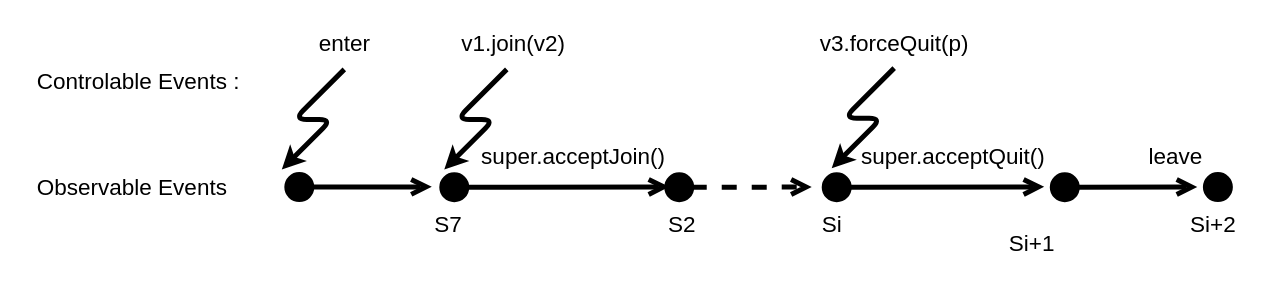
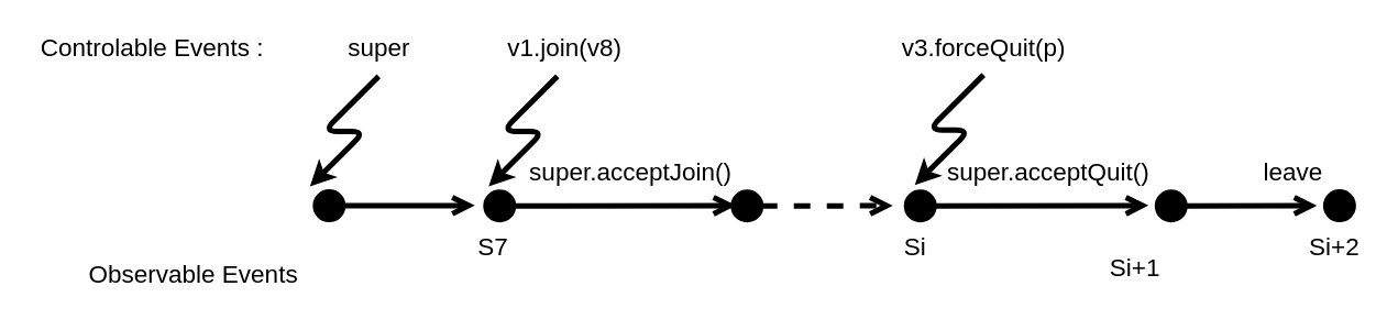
- <mxCell id="14" value="enter" style="text;html=1;align=center;verticalAlign=middle;resizable=0;points=[];autosize=1;fontSize=18;" vertex="1" parent="1"><mxGeometry x="245" y="20" width="60" height="30" as="geometry" /></mxCell>
+ <mxCell id="14" value="super" style="text;html=1;align=center;verticalAlign=middle;resizable=0;points=[];autosize=1;fontSize=18;" vertex="1" parent="1"><mxGeometry x="245" y="20" width="60" height="30" as="geometry" /></mxCell>
- <mxCell id="18" value="v1.join(v2)" style="text;html=1;align=center;verticalAlign=middle;resizable=0;points=[];autosize=1;fontSize=18;" vertex="1" parent="1"><mxGeometry x="360" y="20" width="100" height="30" as="geometry" /></mxCell>
+ <mxCell id="18" value="v1.join(v8)" style="text;html=1;align=center;verticalAlign=middle;resizable=0;points=[];autosize=1;fontSize=18;" vertex="1" parent="1"><mxGeometry x="360" y="20" width="100" height="30" as="geometry" /></mxCell>
- <mxCell id="2" value="Controlable Events :" style="text;html=1;align=center;verticalAlign=middle;resizable=0;points=[];autosize=1;fontSize=18;" vertex="1" parent="1"><mxGeometry x="20" y="50" width="180" height="30" as="geometry" /></mxCell>
+ <mxCell id="2" value="Controlable Events :" style="text;html=1;align=center;verticalAlign=middle;resizable=0;points=[];autosize=1;fontSize=18;" vertex="1" parent="1"><mxGeometry x="20" y="20" width="180" height="30" as="geometry" /></mxCell>
- <mxCell id="3" value="Observable Events" style="text;html=1;align=center;verticalAlign=middle;resizable=0;points=[];autosize=1;fontSize=18;" vertex="1" parent="1"><mxGeometry x="20" y="135" width="170" height="30" as="geometry" /></mxCell>
+ <mxCell id="3" value="Observable Events" style="text;html=1;align=center;verticalAlign=middle;resizable=0;points=[];autosize=1;fontSize=18;" vertex="1" parent="1"><mxGeometry x="55" y="185" width="170" height="30" as="geometry" /></mxCell>
- <mxCell id="22" value="S2" style="text;html=1;align=center;verticalAlign=middle;resizable=0;points=[];autosize=1;fontSize=18;" vertex="1" parent="1"><mxGeometry x="525" y="165" width="40" height="30" as="geometry" /></mxCell>
